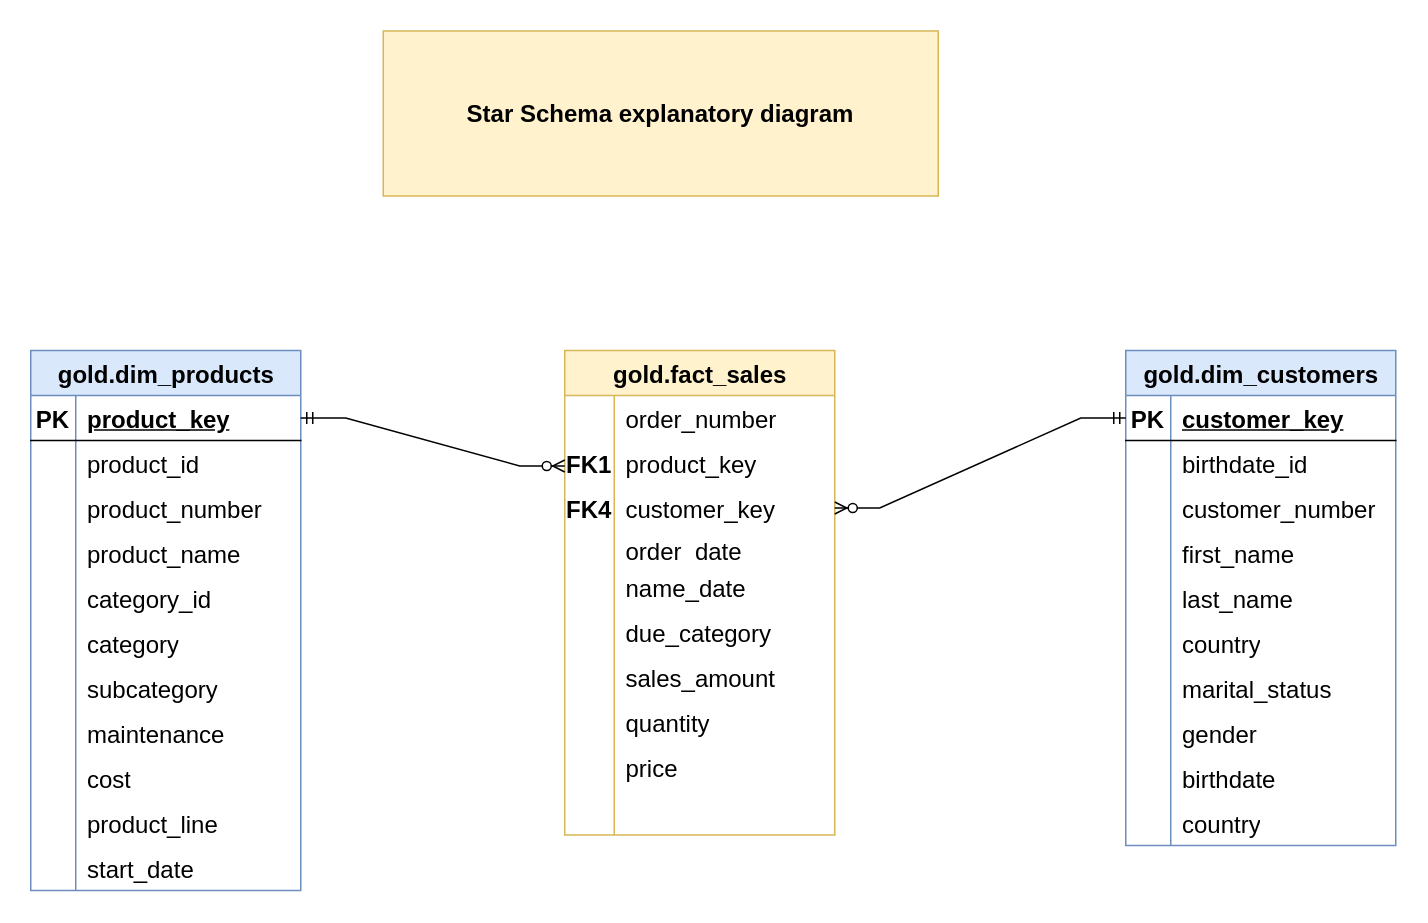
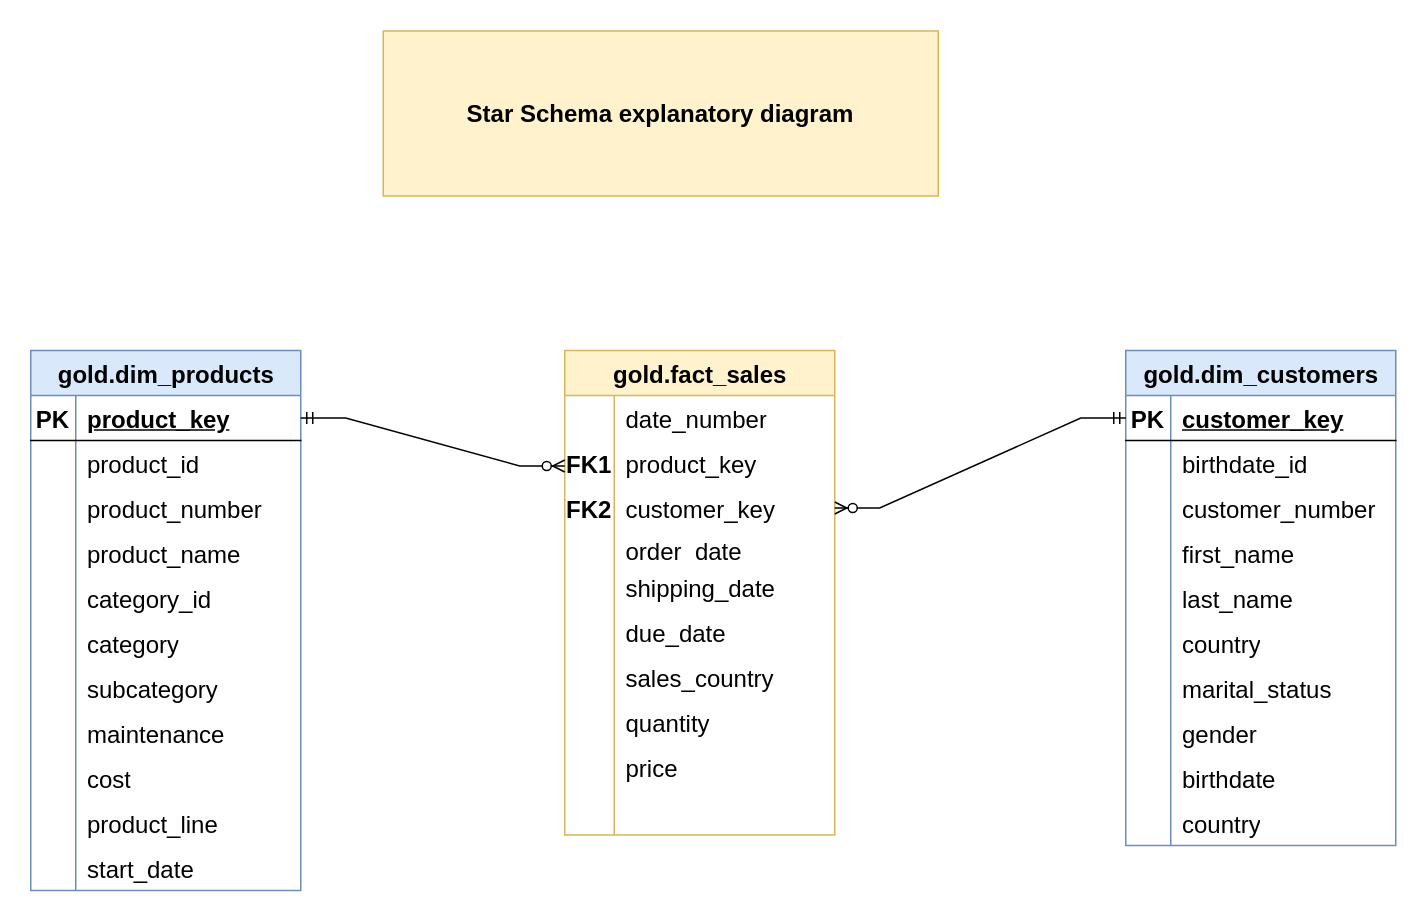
- <mxCell id="71" value="order_number" style="shape=partialRectangle;connectable=0;fillColor=none;top=0;left=0;bottom=0;right=0;align=left;spacingLeft=6;overflow=hidden;whiteSpace=wrap;html=1;fontSize=16;spacingTop=2;" parent="69" vertex="1"><mxGeometry x="33" width="147" height="30" as="geometry"><mxRectangle width="147" height="30" as="alternateBounds" /></mxGeometry></mxCell>
+ <mxCell id="71" value="date_number" style="shape=partialRectangle;connectable=0;fillColor=none;top=0;left=0;bottom=0;right=0;align=left;spacingLeft=6;overflow=hidden;whiteSpace=wrap;html=1;fontSize=16;spacingTop=2;" parent="69" vertex="1"><mxGeometry x="33" width="147" height="30" as="geometry"><mxRectangle width="147" height="30" as="alternateBounds" /></mxGeometry></mxCell>
- <mxCell id="76" value="FK4" style="shape=partialRectangle;connectable=0;fillColor=none;top=0;left=0;bottom=0;right=0;editable=1;overflow=hidden;whiteSpace=wrap;html=1;fontSize=16;spacingTop=2;fontStyle=1" parent="75" vertex="1"><mxGeometry width="33" height="30" as="geometry"><mxRectangle width="33" height="30" as="alternateBounds" /></mxGeometry></mxCell>
+ <mxCell id="76" value="FK2" style="shape=partialRectangle;connectable=0;fillColor=none;top=0;left=0;bottom=0;right=0;editable=1;overflow=hidden;whiteSpace=wrap;html=1;fontSize=16;spacingTop=2;fontStyle=1" parent="75" vertex="1"><mxGeometry width="33" height="30" as="geometry"><mxRectangle width="33" height="30" as="alternateBounds" /></mxGeometry></mxCell>
- <mxCell id="83" value="name_date" style="shape=partialRectangle;connectable=0;fillColor=none;top=0;left=0;bottom=0;right=0;align=left;spacingLeft=6;overflow=hidden;whiteSpace=wrap;html=1;fontSize=16;spacingTop=2;" parent="81" vertex="1"><mxGeometry x="33" width="147" height="30" as="geometry"><mxRectangle width="147" height="30" as="alternateBounds" /></mxGeometry></mxCell>
+ <mxCell id="83" value="shipping_date" style="shape=partialRectangle;connectable=0;fillColor=none;top=0;left=0;bottom=0;right=0;align=left;spacingLeft=6;overflow=hidden;whiteSpace=wrap;html=1;fontSize=16;spacingTop=2;" parent="81" vertex="1"><mxGeometry x="33" width="147" height="30" as="geometry"><mxRectangle width="147" height="30" as="alternateBounds" /></mxGeometry></mxCell>
- <mxCell id="86" value="due_category" style="shape=partialRectangle;connectable=0;fillColor=none;top=0;left=0;bottom=0;right=0;align=left;spacingLeft=6;overflow=hidden;whiteSpace=wrap;html=1;fontSize=16;spacingTop=2;" parent="84" vertex="1"><mxGeometry x="33" width="147" height="30" as="geometry"><mxRectangle width="147" height="30" as="alternateBounds" /></mxGeometry></mxCell>
+ <mxCell id="86" value="due_date" style="shape=partialRectangle;connectable=0;fillColor=none;top=0;left=0;bottom=0;right=0;align=left;spacingLeft=6;overflow=hidden;whiteSpace=wrap;html=1;fontSize=16;spacingTop=2;" parent="84" vertex="1"><mxGeometry x="33" width="147" height="30" as="geometry"><mxRectangle width="147" height="30" as="alternateBounds" /></mxGeometry></mxCell>
- <mxCell id="89" value="sales_amount" style="shape=partialRectangle;connectable=0;fillColor=none;top=0;left=0;bottom=0;right=0;align=left;spacingLeft=6;overflow=hidden;whiteSpace=wrap;html=1;fontSize=16;spacingTop=2;" parent="87" vertex="1"><mxGeometry x="33" width="147" height="30" as="geometry"><mxRectangle width="147" height="30" as="alternateBounds" /></mxGeometry></mxCell>
+ <mxCell id="89" value="sales_country" style="shape=partialRectangle;connectable=0;fillColor=none;top=0;left=0;bottom=0;right=0;align=left;spacingLeft=6;overflow=hidden;whiteSpace=wrap;html=1;fontSize=16;spacingTop=2;" parent="87" vertex="1"><mxGeometry x="33" width="147" height="30" as="geometry"><mxRectangle width="147" height="30" as="alternateBounds" /></mxGeometry></mxCell>
